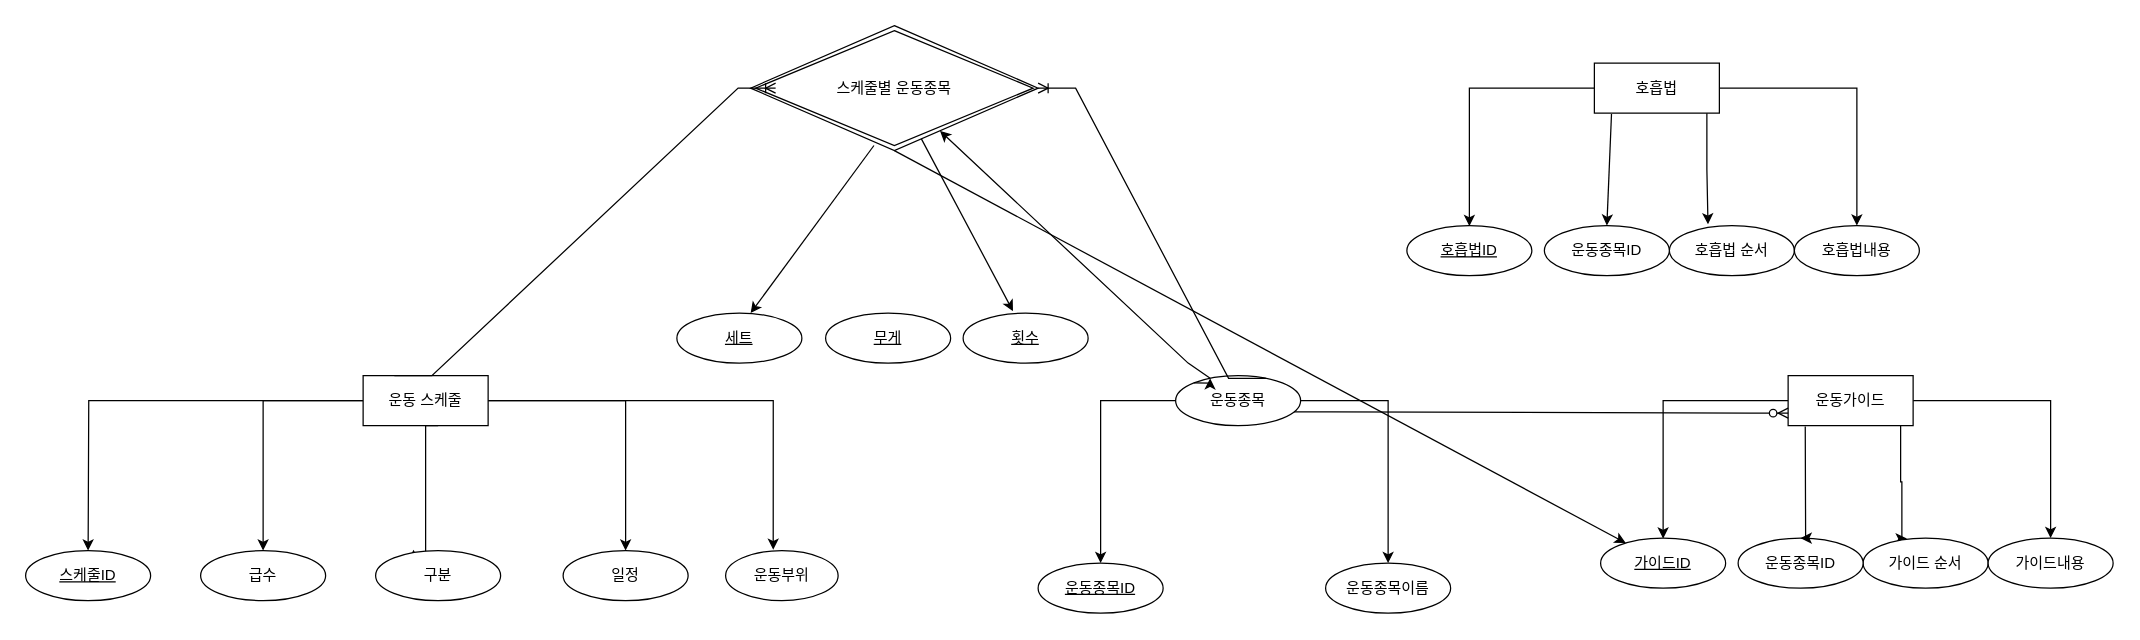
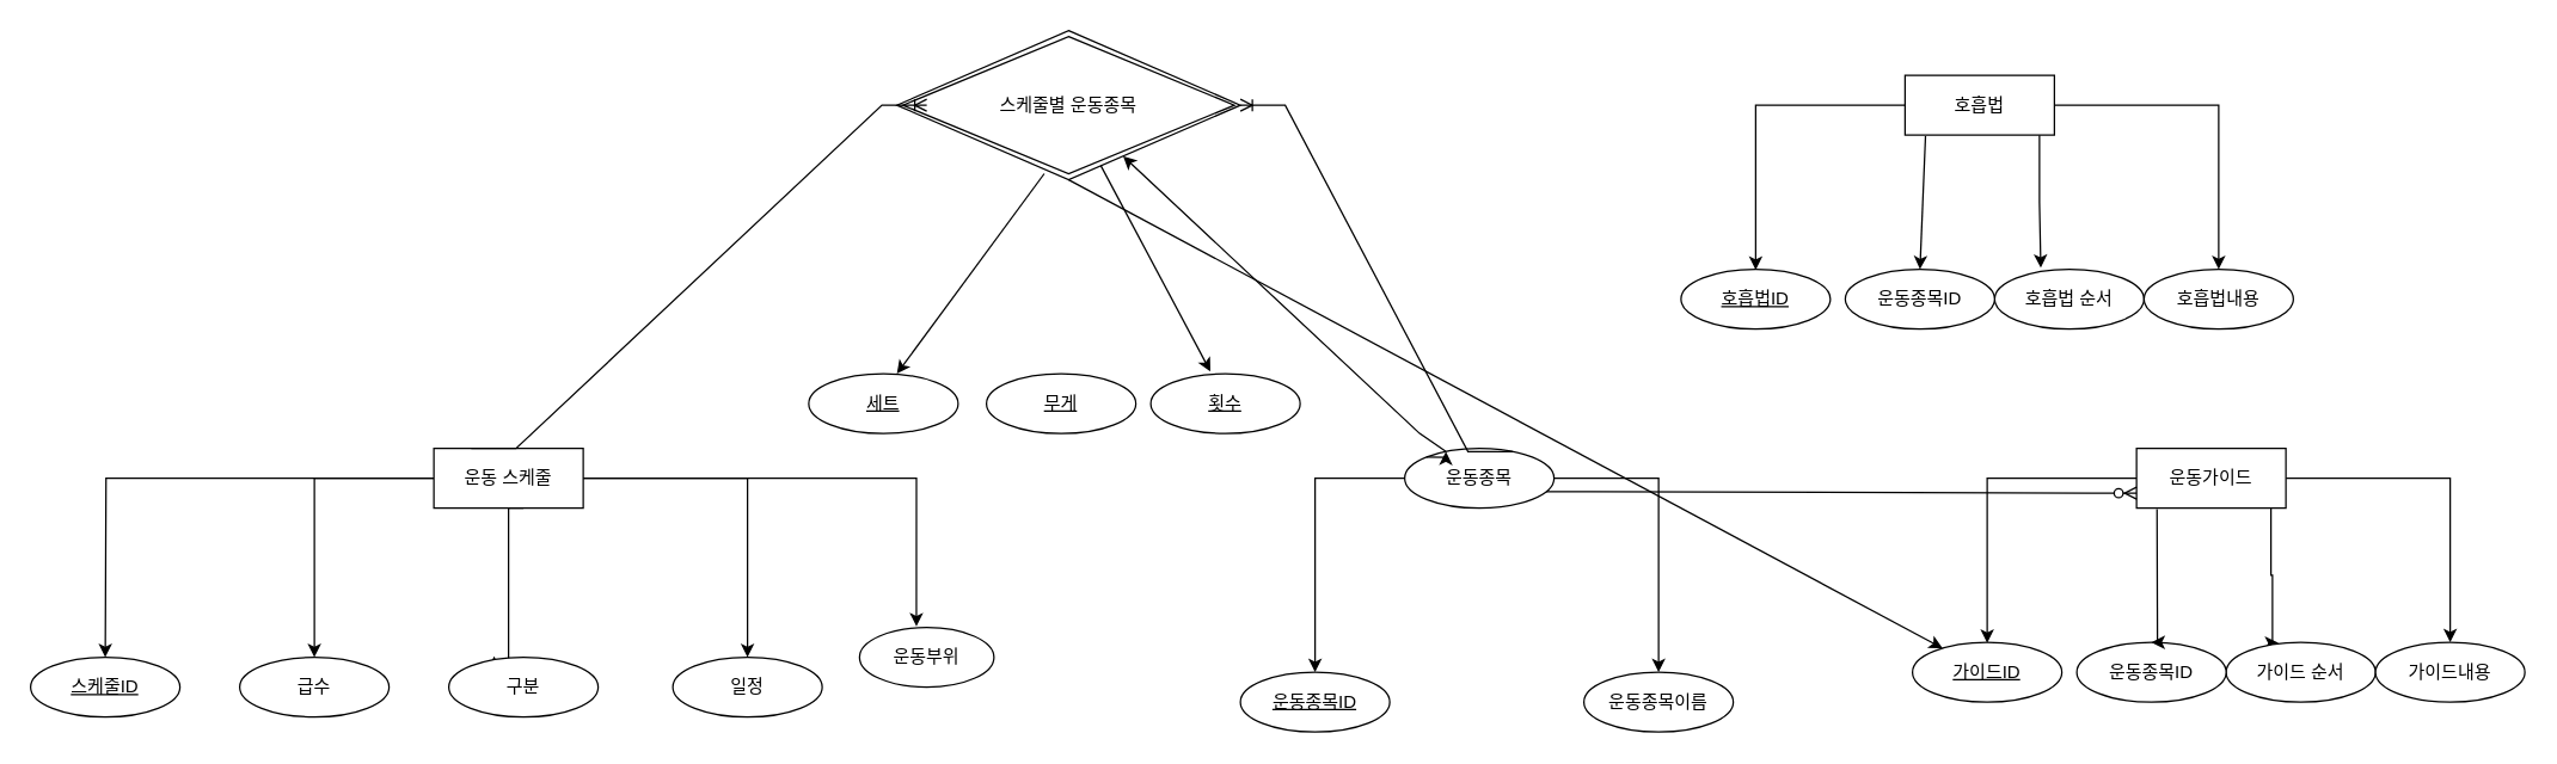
- <mxCell id="12" value="운동부위" style="ellipse;whiteSpace=wrap;html=1;align=center;" vertex="1" parent="1"><mxGeometry x="580" y="440" width="90" height="40" as="geometry" /></mxCell>
+ <mxCell id="12" value="운동부위" style="ellipse;whiteSpace=wrap;html=1;align=center;" vertex="1" parent="1"><mxGeometry x="575" y="420" width="90" height="40" as="geometry" /></mxCell>
